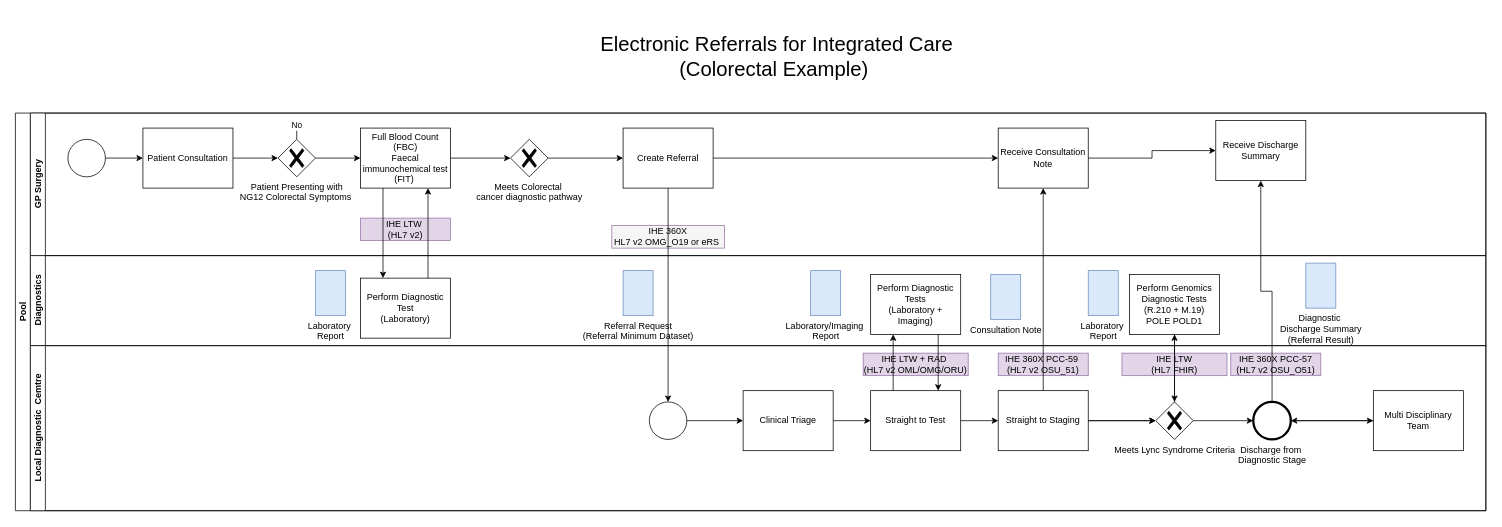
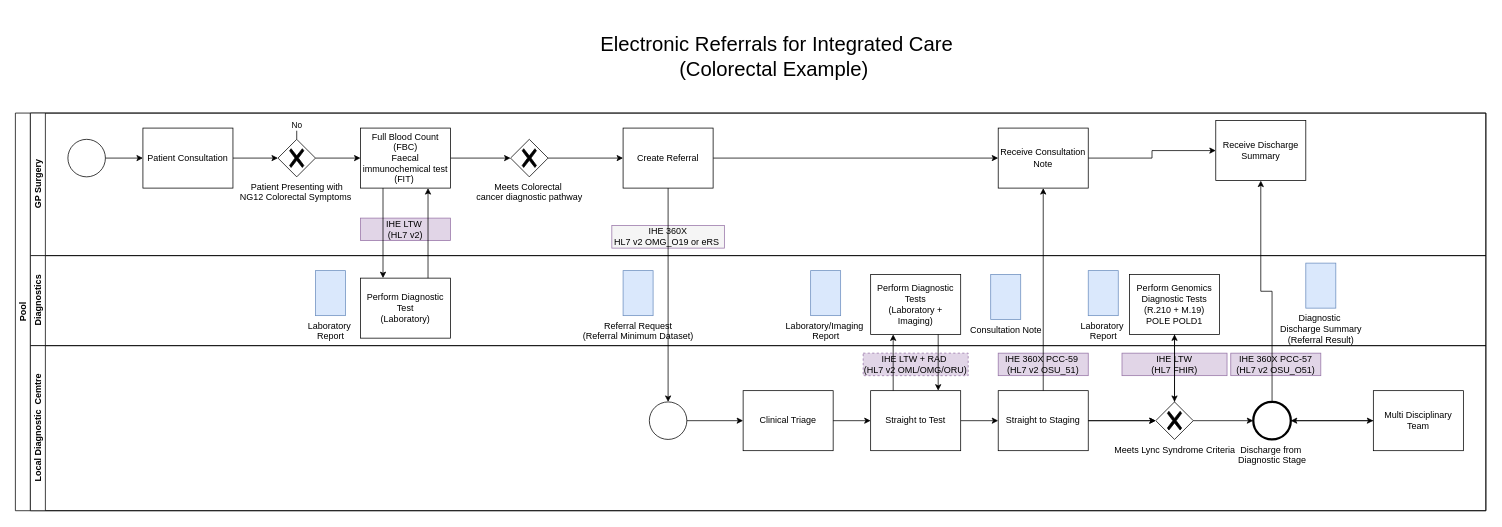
- <mxCell id="37" value="IHE LTW + RAD&amp;nbsp;&lt;br&gt;(HL7 v2 OML/OMG/ORU)" style="rounded=0;whiteSpace=wrap;html=1;fillColor=#e1d5e7;strokeColor=#9673a6;" vertex="1" parent="33"><mxGeometry x="1110" y="10" width="140" height="30" as="geometry" /></mxCell>
+ <mxCell id="37" value="IHE LTW + RAD&amp;nbsp;&lt;br&gt;(HL7 v2 OML/OMG/ORU)" style="rounded=0;whiteSpace=wrap;html=1;fillColor=#e1d5e7;strokeColor=#9673a6;dashed=1;" vertex="1" parent="33"><mxGeometry x="1110" y="10" width="140" height="30" as="geometry" /></mxCell>
